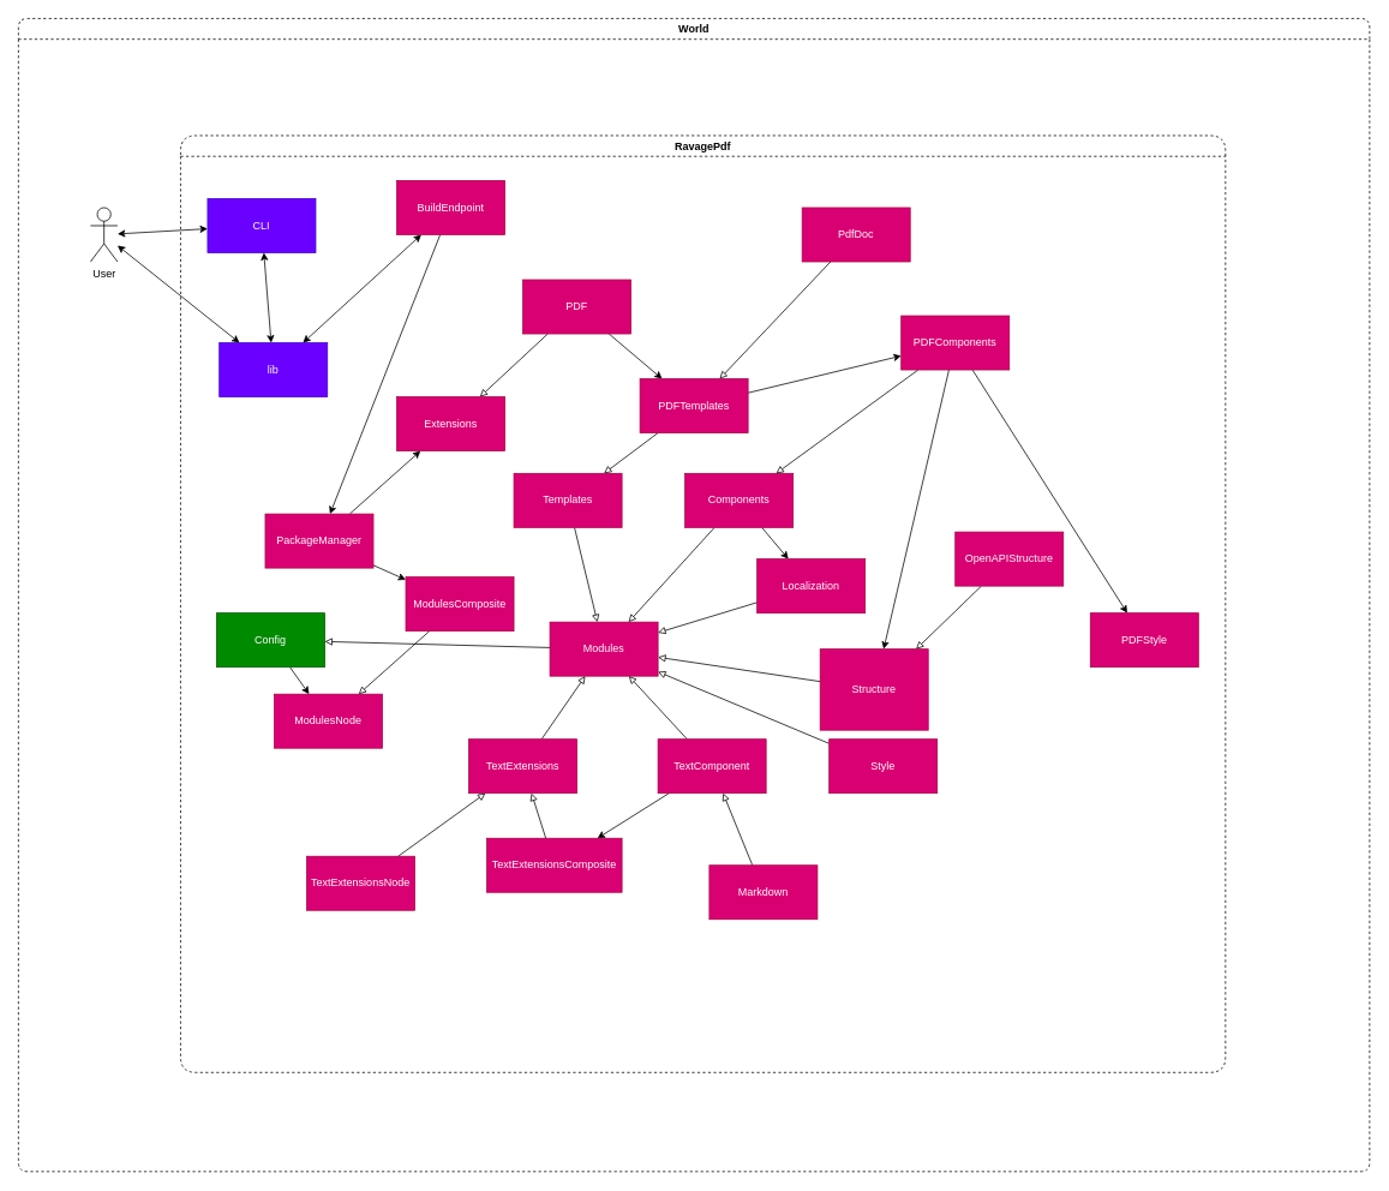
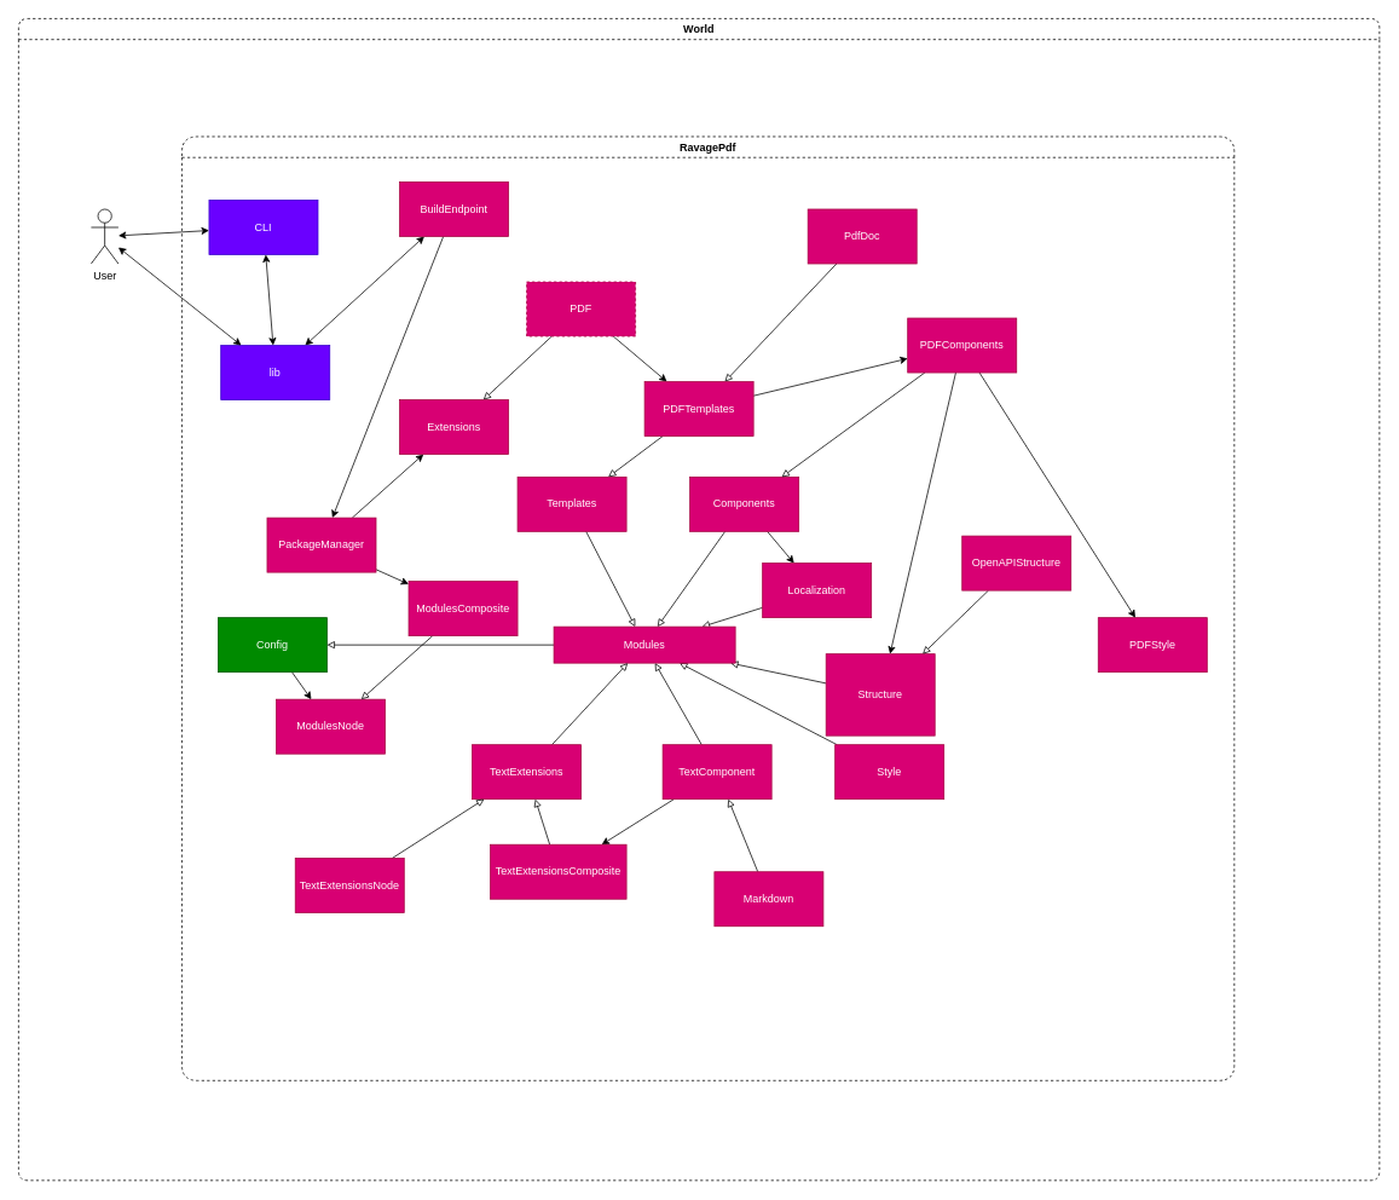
- <mxCell id="10" value="PDF" style="rounded=0;whiteSpace=wrap;html=1;fillColor=#d80073;fontColor=#ffffff;strokeColor=#A50040;" vertex="1" parent="3"><mxGeometry x="380" y="160" width="120" height="60" as="geometry" /></mxCell>
+ <mxCell id="10" value="PDF" style="rounded=0;whiteSpace=wrap;html=1;fillColor=#d80073;fontColor=#ffffff;strokeColor=#A50040;dashed=1;" vertex="1" parent="3"><mxGeometry x="380" y="160" width="120" height="60" as="geometry" /></mxCell>
- <mxCell id="36" value="Modules" style="rounded=0;whiteSpace=wrap;html=1;fillColor=#d80073;fontColor=#ffffff;strokeColor=#A50040;" vertex="1" parent="3"><mxGeometry x="410" y="540" width="120" height="60" as="geometry" /></mxCell>
+ <mxCell id="36" value="Modules" style="rounded=0;whiteSpace=wrap;html=1;fillColor=#d80073;fontColor=#ffffff;strokeColor=#A50040;" vertex="1" parent="3"><mxGeometry x="410" y="540" width="200" height="40" as="geometry" /></mxCell>
- <mxCell id="55" value="TextExtensionsNode" style="rounded=0;whiteSpace=wrap;html=1;fillColor=#d80073;fontColor=#ffffff;strokeColor=#A50040;" vertex="1" parent="3"><mxGeometry x="140" y="800" width="120" height="60" as="geometry" /></mxCell>
+ <mxCell id="55" value="TextExtensionsNode" style="rounded=0;whiteSpace=wrap;html=1;fillColor=#d80073;fontColor=#ffffff;strokeColor=#A50040;" vertex="1" parent="3"><mxGeometry x="125" y="795" width="120" height="60" as="geometry" /></mxCell>
